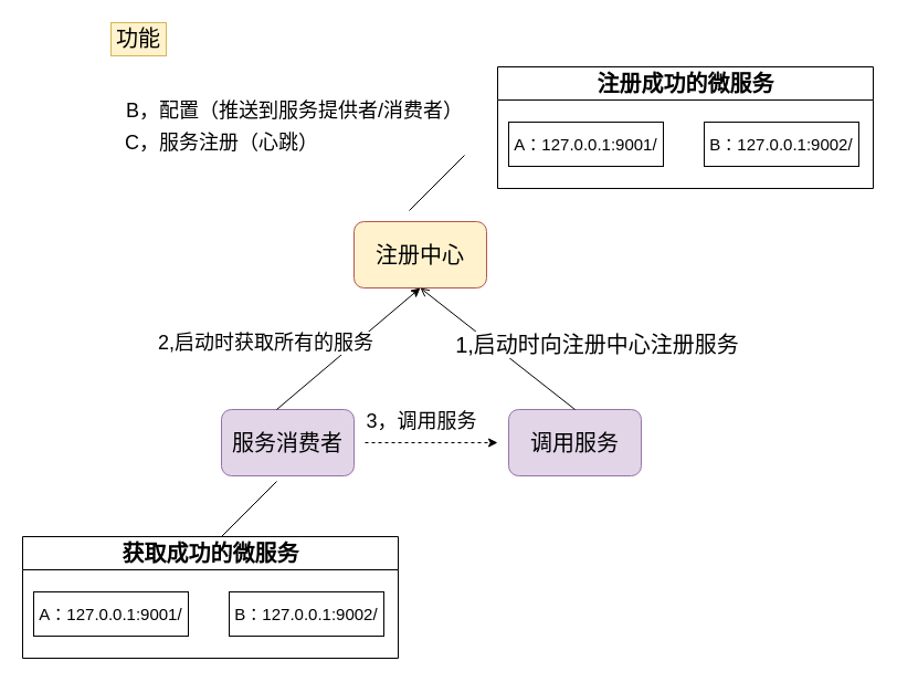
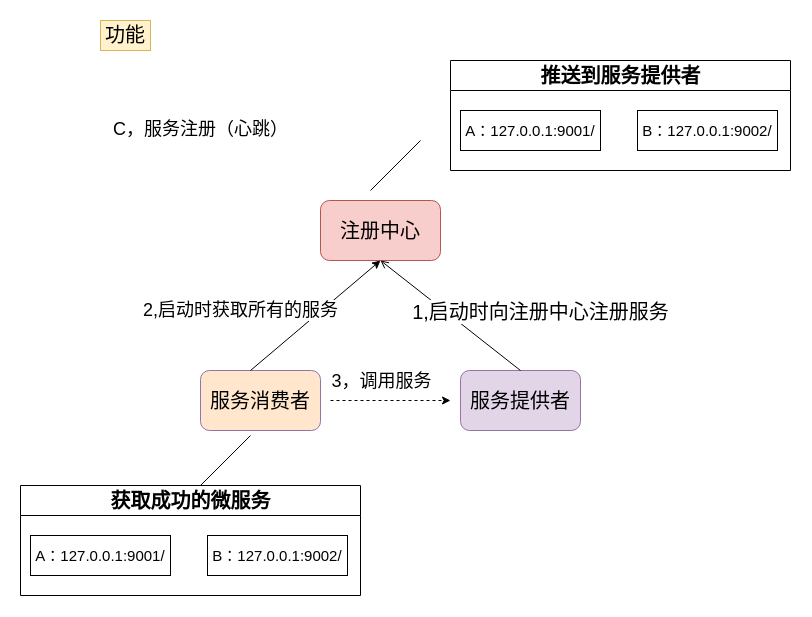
- <mxCell id="8" value="&lt;font style=&quot;font-size: 20px&quot;&gt;注册成功的微服务&lt;/font&gt;" style="swimlane;html=1;startSize=30;horizontal=1;containerType=tree;newEdgeStyle={&quot;edgeStyle&quot;:&quot;elbowEdgeStyle&quot;,&quot;startArrow&quot;:&quot;none&quot;,&quot;endArrow&quot;:&quot;none&quot;};" vertex="1" parent="1"><mxGeometry x="450" y="60" width="340" height="110" as="geometry" /></mxCell>
+ <mxCell id="8" value="&lt;font style=&quot;font-size: 20px&quot;&gt;推送到服务提供者&lt;/font&gt;" style="swimlane;html=1;startSize=30;horizontal=1;containerType=tree;newEdgeStyle={&quot;edgeStyle&quot;:&quot;elbowEdgeStyle&quot;,&quot;startArrow&quot;:&quot;none&quot;,&quot;endArrow&quot;:&quot;none&quot;};" vertex="1" parent="1"><mxGeometry x="450" y="60" width="340" height="110" as="geometry" /></mxCell>
- <mxCell id="16" value="B，配置（推送到服务提供者/消费者）" style="text;html=1;strokeColor=none;fillColor=none;align=center;verticalAlign=middle;whiteSpace=wrap;rounded=0;fontSize=18;" vertex="1" parent="1"><mxGeometry x="113" y="90" width="307" height="20" as="geometry" /></mxCell>
- <mxCell id="2" value="注册中心" style="rounded=1;whiteSpace=wrap;html=1;fontSize=20;fillColor=#fff2cc;strokeColor=#b85450;" vertex="1" parent="1"><mxGeometry x="320" y="200" width="120" height="60" as="geometry" /></mxCell>
+ <mxCell id="2" value="注册中心" style="rounded=1;whiteSpace=wrap;html=1;fontSize=20;fillColor=#f8cecc;strokeColor=#b85450;" vertex="1" parent="1"><mxGeometry x="320" y="200" width="120" height="60" as="geometry" /></mxCell>
- <mxCell id="3" value="服务消费者" style="rounded=1;whiteSpace=wrap;html=1;fontSize=20;fillColor=#e1d5e7;strokeColor=#9673a6;" vertex="1" parent="1"><mxGeometry x="200" y="370" width="120" height="60" as="geometry" /></mxCell>
+ <mxCell id="3" value="服务消费者" style="rounded=1;whiteSpace=wrap;html=1;fontSize=20;fillColor=#ffe6cc;strokeColor=#9673a6;" vertex="1" parent="1"><mxGeometry x="200" y="370" width="120" height="60" as="geometry" /></mxCell>
- <mxCell id="4" value="调用服务" style="rounded=1;whiteSpace=wrap;html=1;fontSize=20;fillColor=#e1d5e7;strokeColor=#9673a6;" vertex="1" parent="1"><mxGeometry x="460" y="370" width="120" height="60" as="geometry" /></mxCell>
+ <mxCell id="4" value="服务提供者" style="rounded=1;whiteSpace=wrap;html=1;fontSize=20;fillColor=#e1d5e7;strokeColor=#9673a6;" vertex="1" parent="1"><mxGeometry x="460" y="370" width="120" height="60" as="geometry" /></mxCell>
